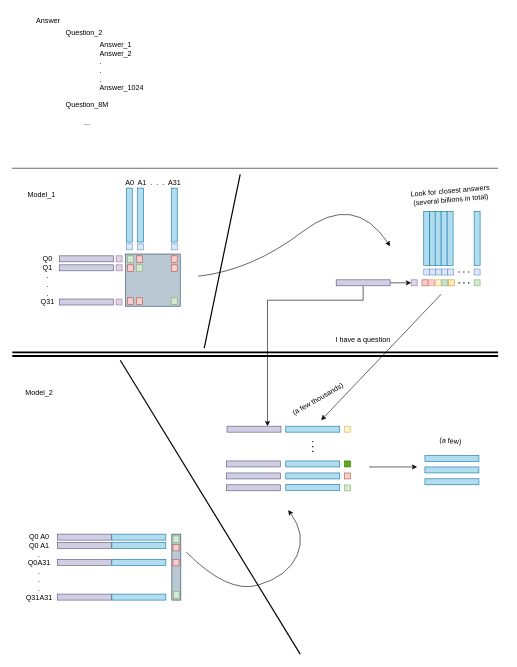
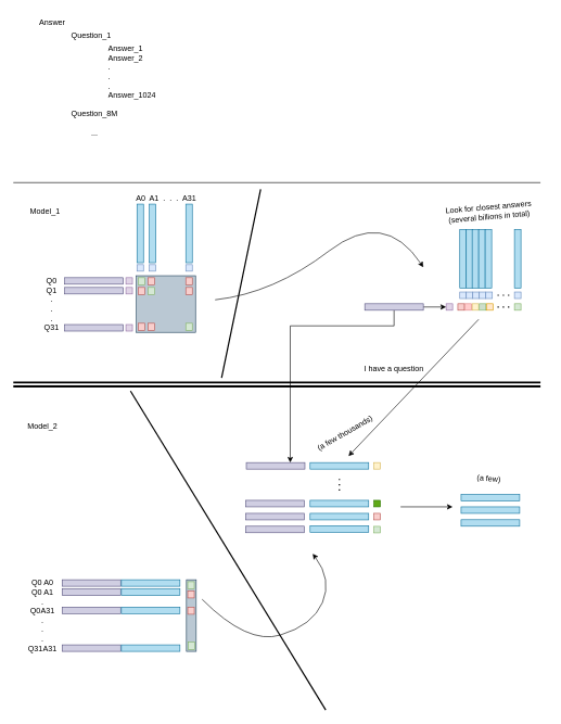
- <mxCell id="3" value="Question_2" style="text;html=1;strokeColor=none;fillColor=none;align=center;verticalAlign=middle;whiteSpace=wrap;rounded=0;" vertex="1" parent="1"><mxGeometry x="110" y="40" width="60" height="30" as="geometry" /></mxCell>
+ <mxCell id="3" value="Question_1" style="text;html=1;strokeColor=none;fillColor=none;align=center;verticalAlign=middle;whiteSpace=wrap;rounded=0;" vertex="1" parent="1"><mxGeometry x="110" y="40" width="60" height="30" as="geometry" /></mxCell>
